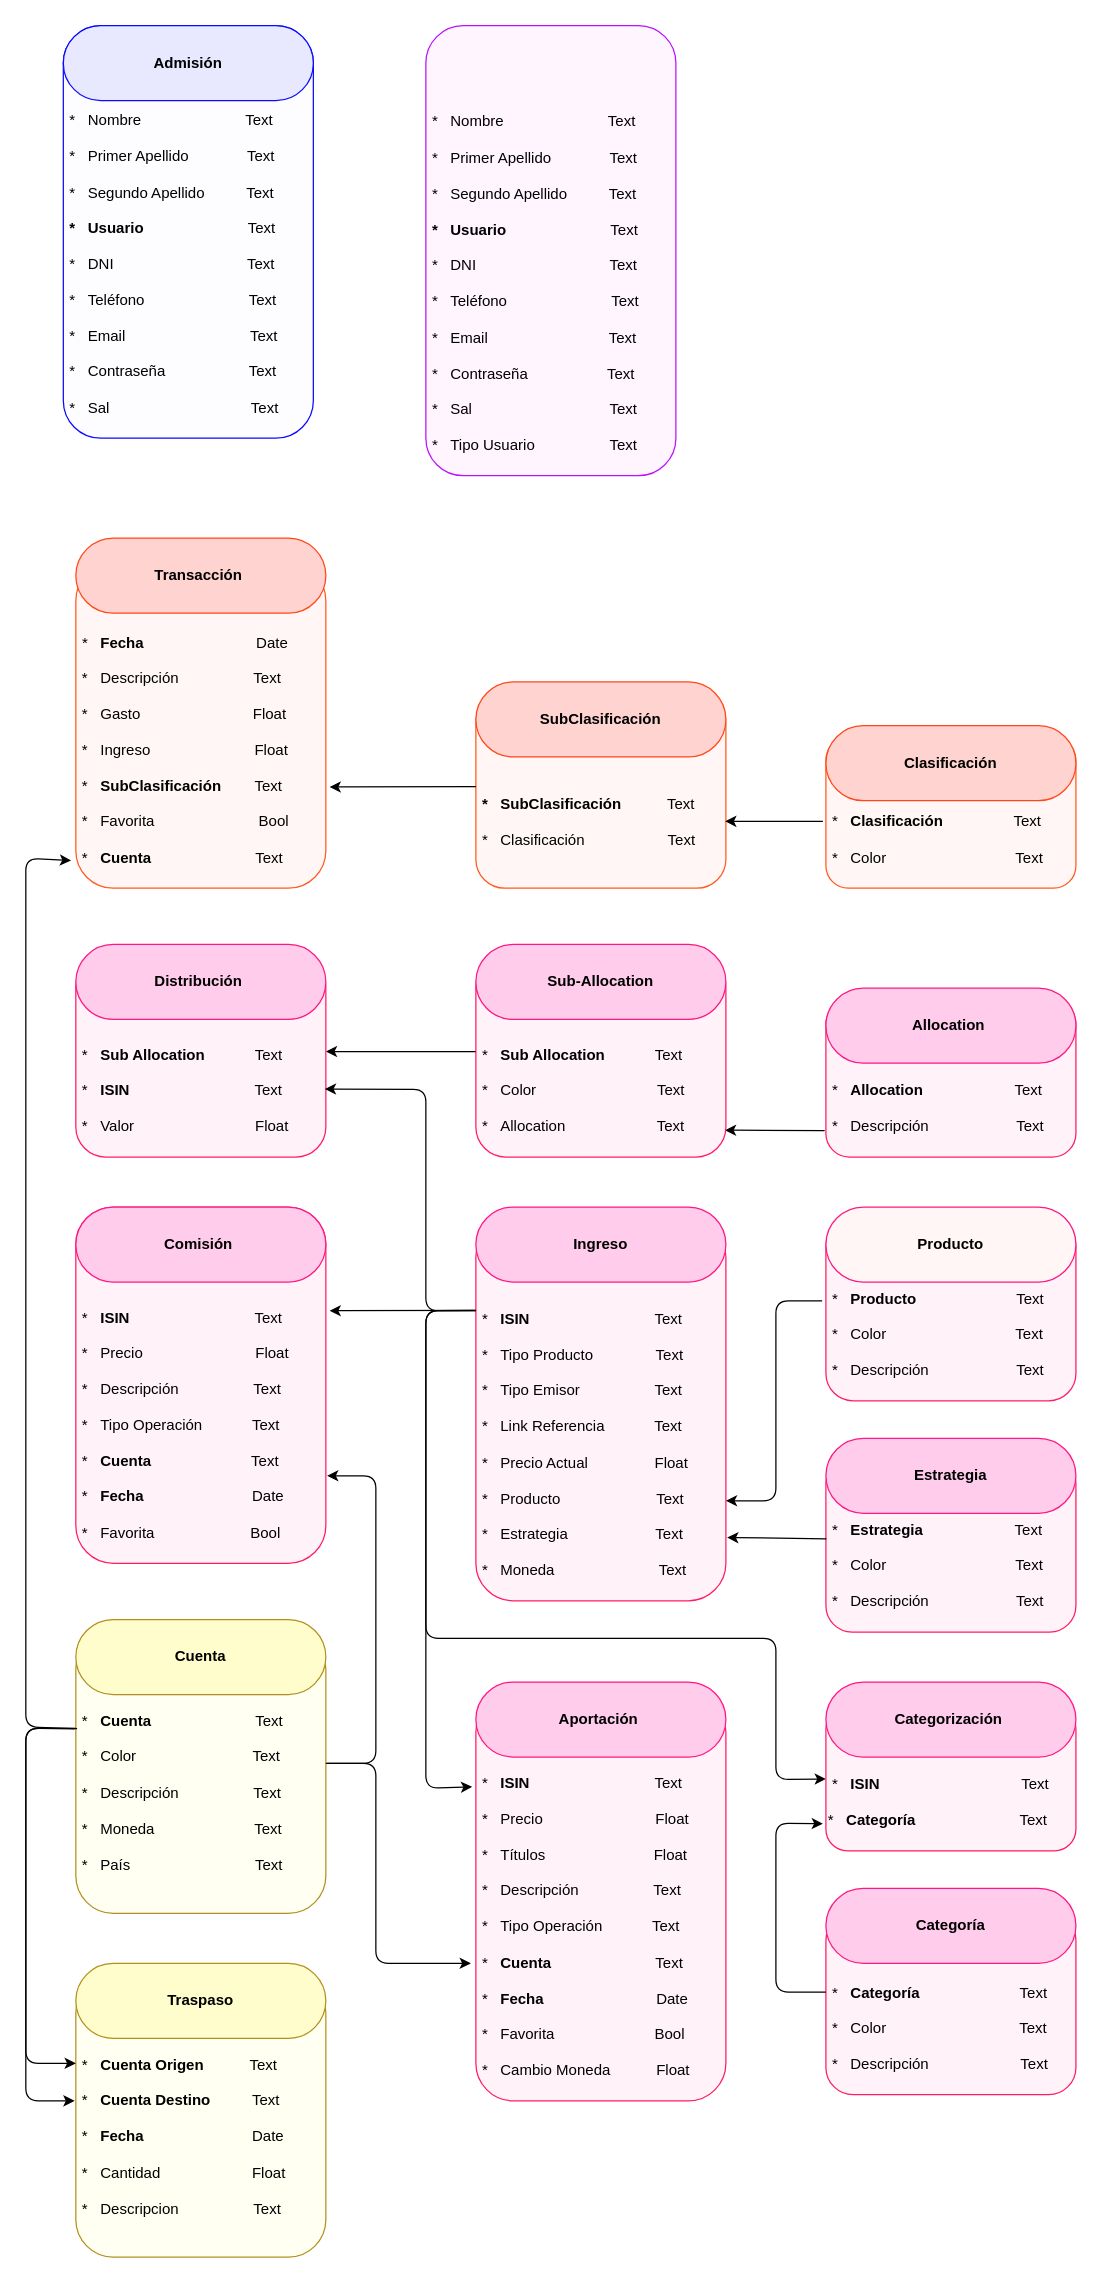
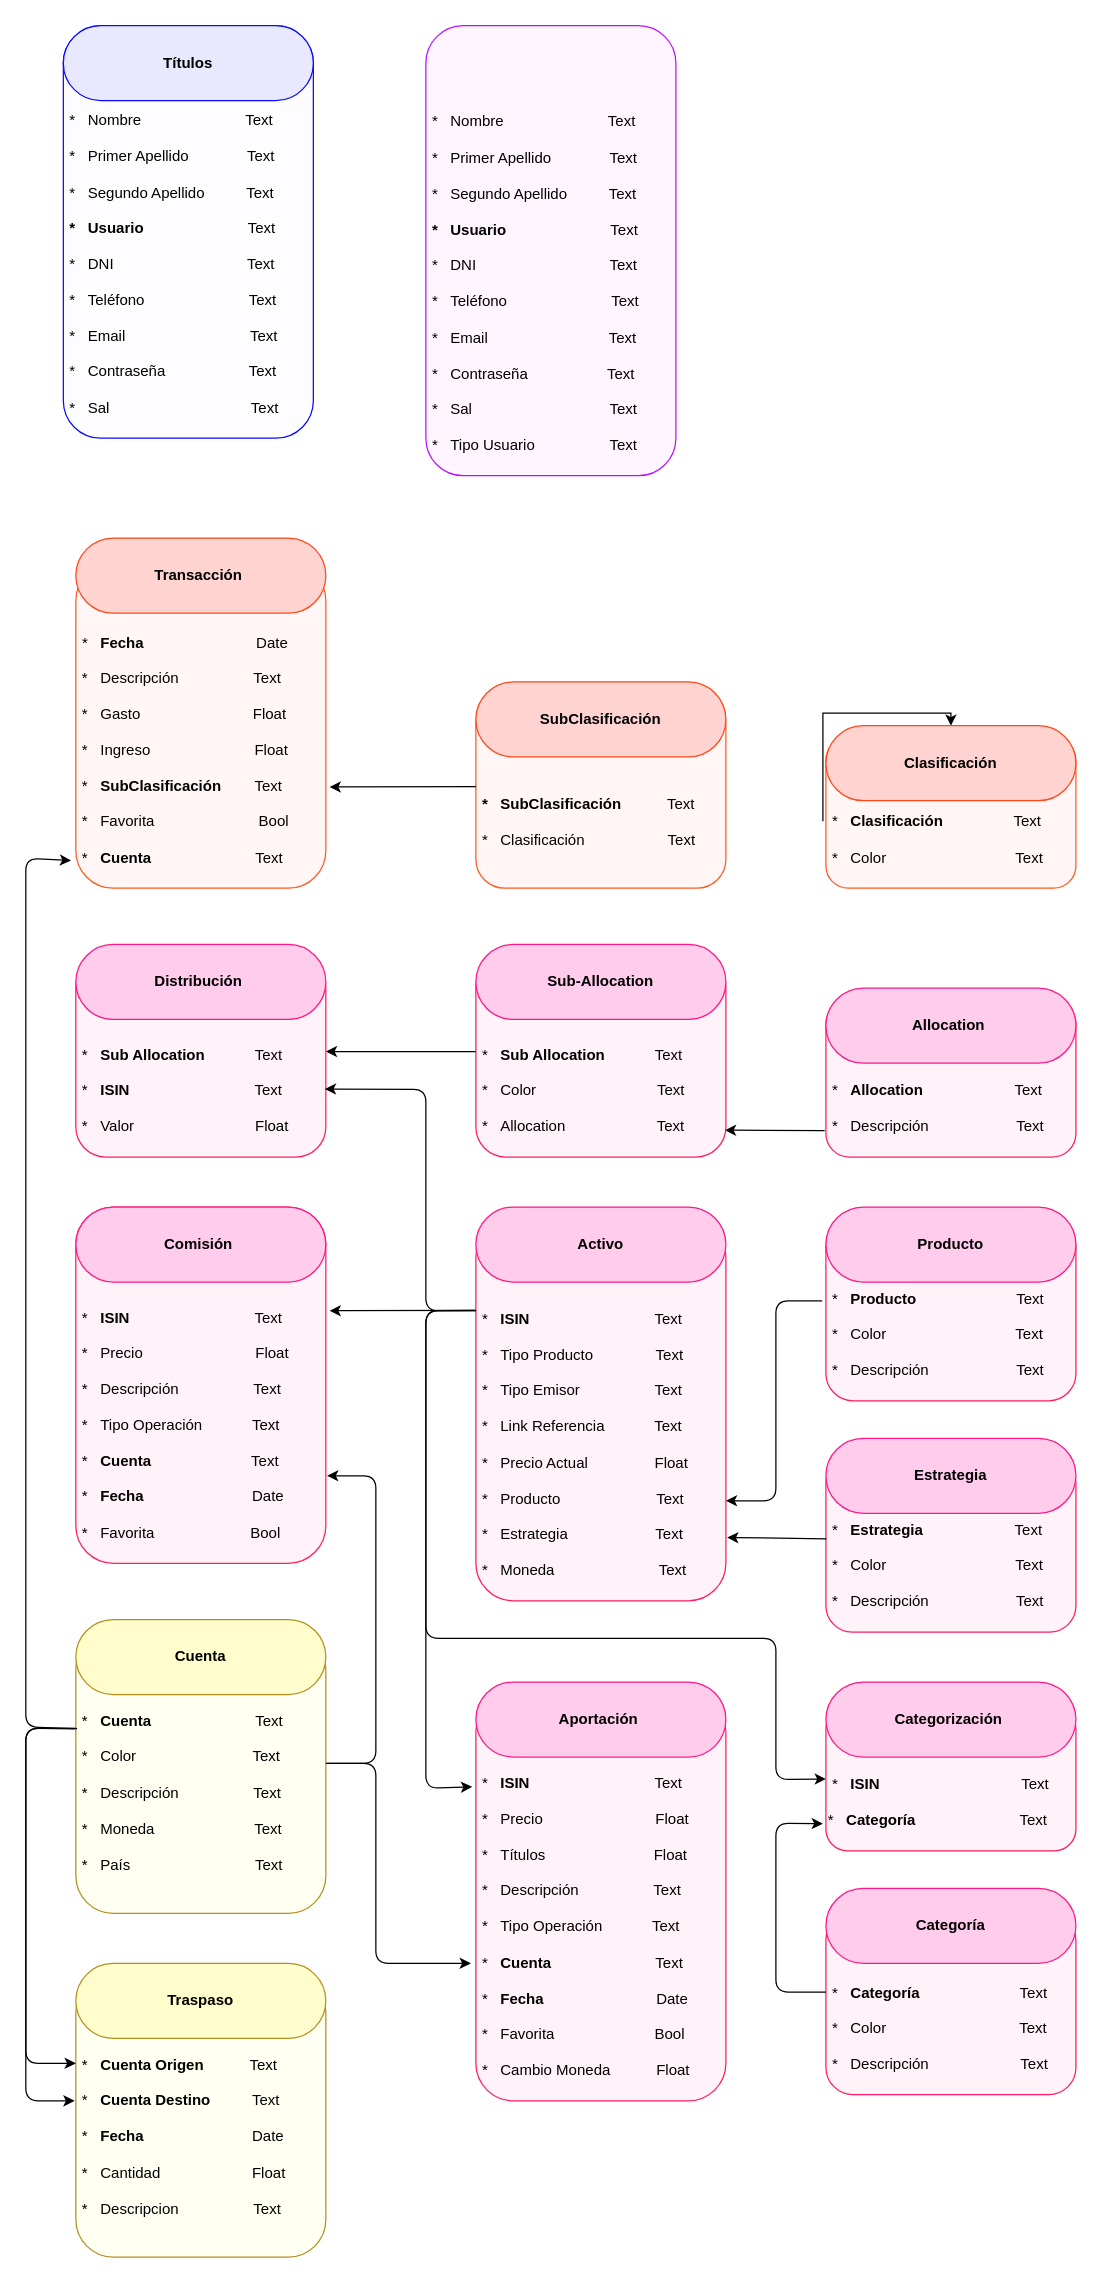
- <mxCell id="3" value="&lt;b&gt;Admisión&lt;/b&gt;" style="rounded=1;whiteSpace=wrap;html=1;strokeColor=#0A0AFF;fillColor=#E8E8FF;arcSize=50;" parent="1" vertex="1"><mxGeometry x="50" y="20" width="200" height="60" as="geometry" /></mxCell>
+ <mxCell id="3" value="&lt;b&gt;Títulos&lt;/b&gt;" style="rounded=1;whiteSpace=wrap;html=1;strokeColor=#0A0AFF;fillColor=#E8E8FF;arcSize=50;" parent="1" vertex="1"><mxGeometry x="50" y="20" width="200" height="60" as="geometry" /></mxCell>
- <mxCell id="40" style="edgeStyle=orthogonalEdgeStyle;rounded=0;orthogonalLoop=1;jettySize=auto;html=1;entryX=0.997;entryY=0.655;entryDx=0;entryDy=0;entryPerimeter=0;exitX=-0.012;exitY=0.554;exitDx=0;exitDy=0;exitPerimeter=0;" parent="1" source="41" target="7" edge="1"><mxGeometry relative="1" as="geometry" /></mxCell>
+ <mxCell id="40" style="edgeStyle=orthogonalEdgeStyle;rounded=0;orthogonalLoop=1;jettySize=auto;html=1;exitX=-0.012;exitY=0.554;exitDx=0;exitDy=0;exitPerimeter=0;" parent="1" source="41" target="42" edge="1"><mxGeometry relative="1" as="geometry" /></mxCell>
- <mxCell id="11" value="&lt;b&gt;Ingreso&lt;/b&gt;" style="rounded=1;whiteSpace=wrap;html=1;strokeColor=#FF1783;fillColor=#FFCCEC;arcSize=50;" parent="1" vertex="1"><mxGeometry x="380" y="965" width="200" height="60" as="geometry" /></mxCell>
+ <mxCell id="11" value="&lt;b&gt;Activo&lt;/b&gt;" style="rounded=1;whiteSpace=wrap;html=1;strokeColor=#FF1783;fillColor=#FFCCEC;arcSize=50;" parent="1" vertex="1"><mxGeometry x="380" y="965" width="200" height="60" as="geometry" /></mxCell>
- <mxCell id="16" value="&lt;b&gt;Producto&lt;/b&gt;" style="rounded=1;whiteSpace=wrap;html=1;strokeColor=#FF1783;fillColor=#fff6f5;arcSize=50;" parent="1" vertex="1"><mxGeometry x="660" y="965" width="200" height="60" as="geometry" /></mxCell>
+ <mxCell id="16" value="&lt;b&gt;Producto&lt;/b&gt;" style="rounded=1;whiteSpace=wrap;html=1;strokeColor=#FF1783;fillColor=#FFCCEC;arcSize=50;" parent="1" vertex="1"><mxGeometry x="660" y="965" width="200" height="60" as="geometry" /></mxCell>
